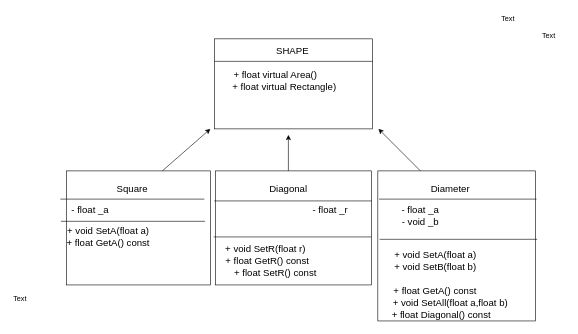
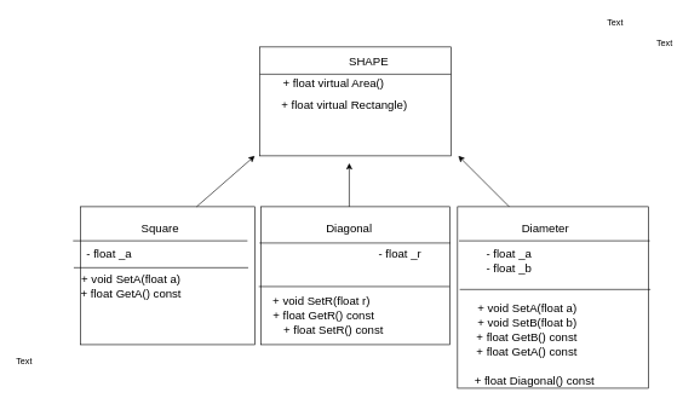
- <mxCell id="11" value="&lt;font style=&quot;font-size: 16px&quot;&gt;SHAPE&lt;/font&gt;" style="text;html=1;strokeColor=none;fillColor=none;align=center;verticalAlign=middle;whiteSpace=wrap;rounded=0;" parent="1" vertex="1"><mxGeometry x="467" y="74" width="40" height="20" as="geometry" /></mxCell>
+ <mxCell id="11" value="&lt;font style=&quot;font-size: 16px&quot;&gt;SHAPE&lt;/font&gt;" style="text;html=1;strokeColor=none;fillColor=none;align=center;verticalAlign=middle;whiteSpace=wrap;rounded=0;" parent="1" vertex="1"><mxGeometry x="487" y="74" width="40" height="20" as="geometry" /></mxCell>
- <mxCell id="12" value="&lt;font style=&quot;font-size: 16px&quot;&gt;+ float virtual Area()&lt;/font&gt;" style="text;html=1;strokeColor=none;fillColor=none;align=center;verticalAlign=middle;whiteSpace=wrap;rounded=0;" parent="1" vertex="1"><mxGeometry x="367" y="114" width="183" height="20" as="geometry" /></mxCell>
+ <mxCell id="12" value="&lt;font style=&quot;font-size: 16px&quot;&gt;+ float virtual Area()&lt;/font&gt;" style="text;html=1;strokeColor=none;fillColor=none;align=center;verticalAlign=middle;whiteSpace=wrap;rounded=0;" parent="1" vertex="1"><mxGeometry x="367" y="104" width="183" height="20" as="geometry" /></mxCell>
- <mxCell id="29" value="&lt;span style=&quot;font-size: 16px&quot;&gt;- void _b&lt;/span&gt;" style="text;html=1;strokeColor=none;fillColor=none;align=center;verticalAlign=middle;whiteSpace=wrap;rounded=0;" parent="1" vertex="1"><mxGeometry x="650" y="359" width="100" height="20" as="geometry" /></mxCell>
+ <mxCell id="29" value="&lt;span style=&quot;font-size: 16px&quot;&gt;- float _b&lt;/span&gt;" style="text;html=1;strokeColor=none;fillColor=none;align=center;verticalAlign=middle;whiteSpace=wrap;rounded=0;" parent="1" vertex="1"><mxGeometry x="650" y="359" width="100" height="20" as="geometry" /></mxCell>
+ <mxCell id="32" value="&lt;span style=&quot;font-size: 16px&quot;&gt;+ float GetB() const&lt;/span&gt;" style="text;html=1;strokeColor=none;fillColor=none;align=center;verticalAlign=middle;whiteSpace=wrap;rounded=0;" parent="1" vertex="1"><mxGeometry x="629" y="454" width="191" height="20" as="geometry" /></mxCell>
- <mxCell id="34" value="&lt;span style=&quot;font-size: 16px&quot;&gt;+ void SetAll(float a,float b)&lt;/span&gt;" style="text;html=1;strokeColor=none;fillColor=none;align=center;verticalAlign=middle;whiteSpace=wrap;rounded=0;" parent="1" vertex="1"><mxGeometry x="650" y="494" width="200" height="20" as="geometry" /></mxCell>
